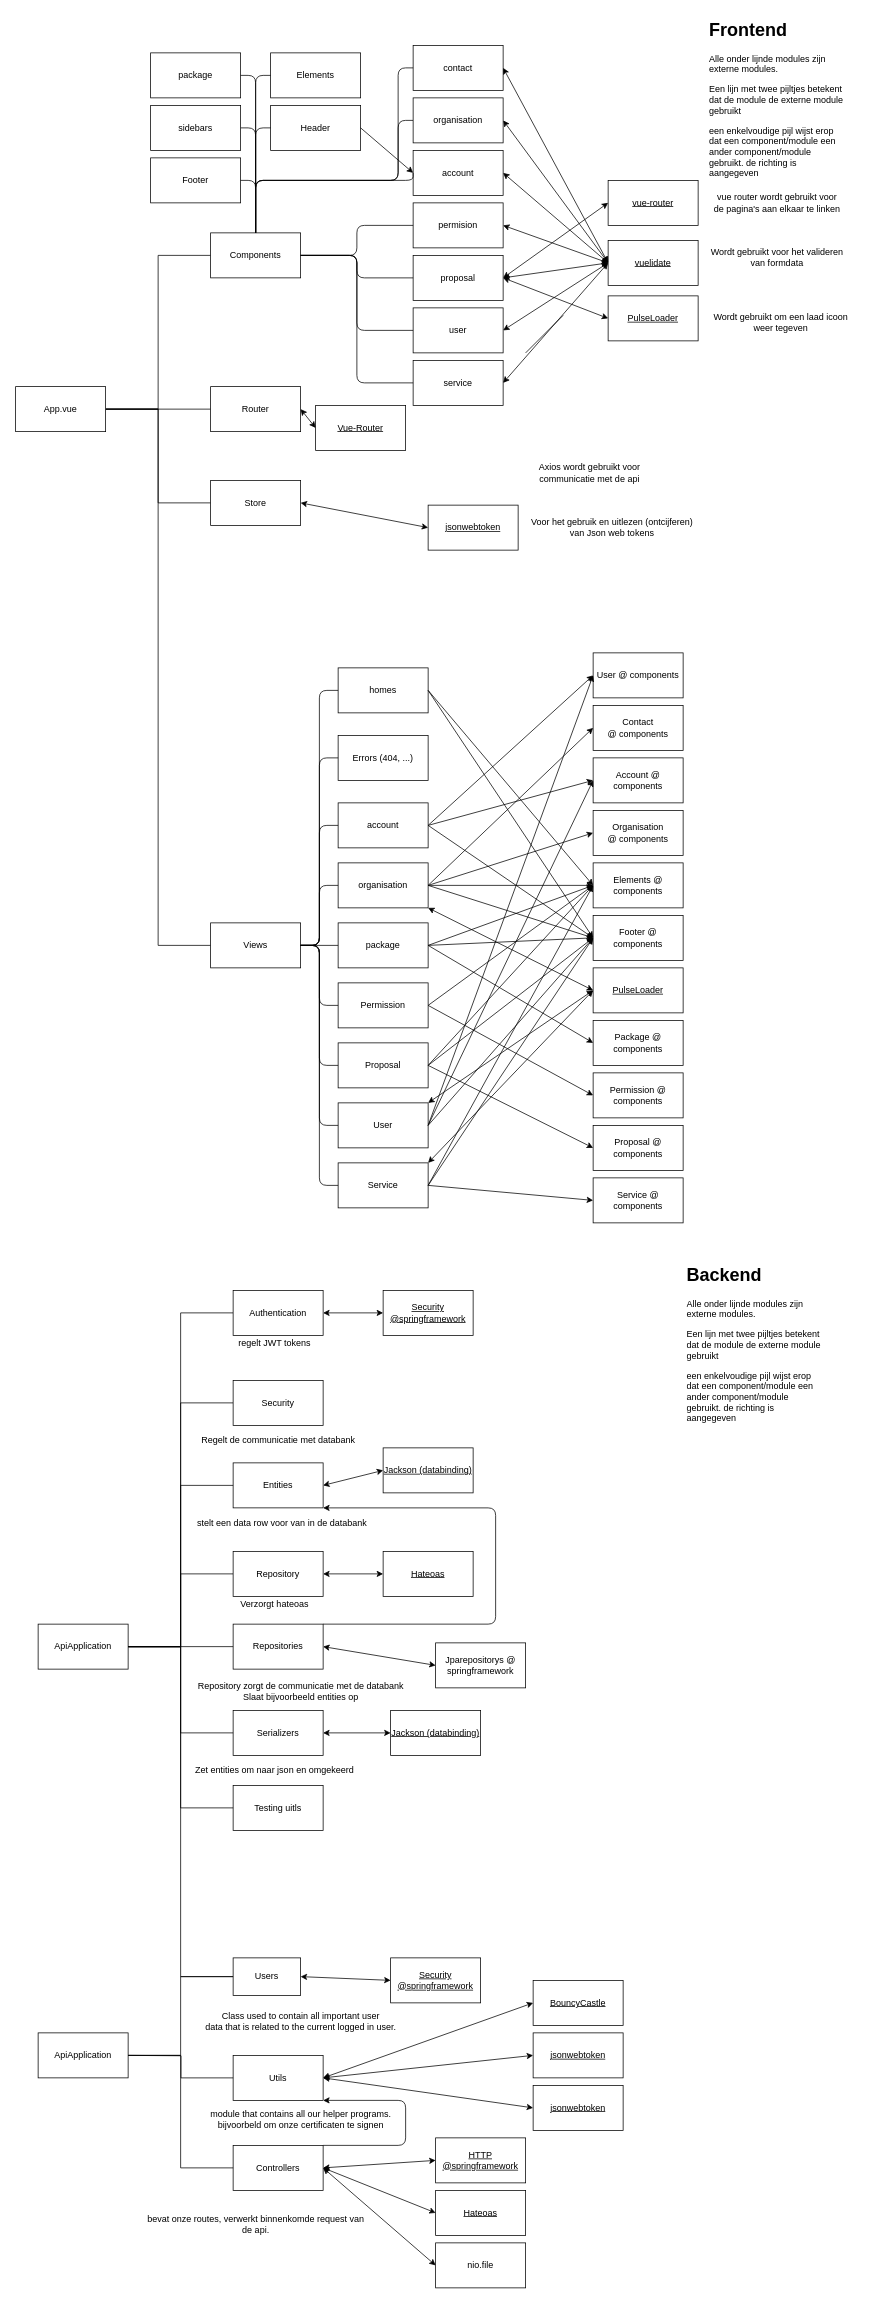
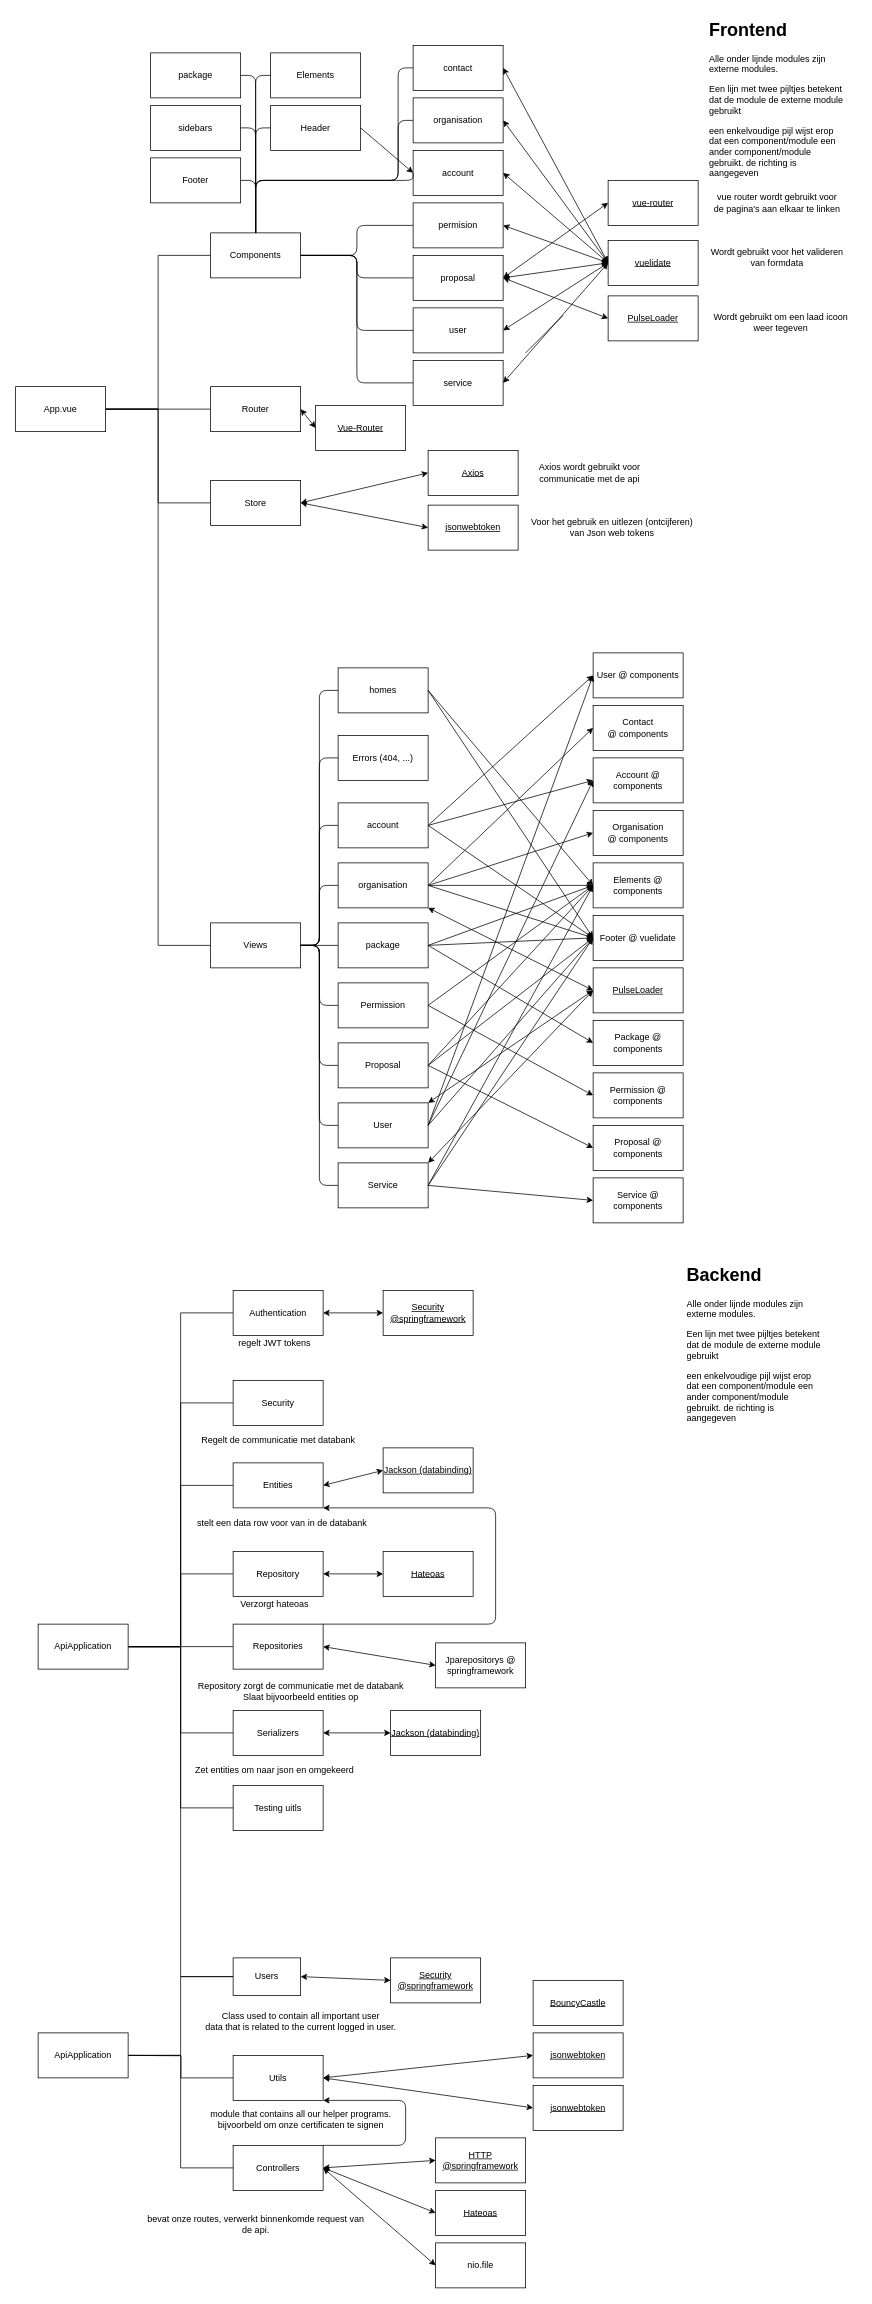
+ <mxCell id="50" value="&lt;div&gt;&lt;u&gt;Axios&lt;/u&gt;&lt;/div&gt;" style="rounded=0;whiteSpace=wrap;html=1;" vertex="1" parent="1"><mxGeometry x="570" y="600" width="120" height="60" as="geometry" /></mxCell>
+ <mxCell id="51" value="" style="endArrow=classic;startArrow=classic;html=1;exitX=1;exitY=0.5;exitDx=0;exitDy=0;entryX=0;entryY=0.5;entryDx=0;entryDy=0;" edge="1" parent="1" source="9" target="50"><mxGeometry width="50" height="50" relative="1" as="geometry"><mxPoint x="700" y="610" as="sourcePoint" /><mxPoint x="750" y="560" as="targetPoint" /></mxGeometry></mxCell>
- <mxCell id="76" value="Footer @ components" style="rounded=0;whiteSpace=wrap;html=1;" vertex="1" parent="1"><mxGeometry x="790" y="1220" width="120" height="60" as="geometry" /></mxCell>
+ <mxCell id="76" value="Footer @ vuelidate" style="rounded=0;whiteSpace=wrap;html=1;" vertex="1" parent="1"><mxGeometry x="790" y="1220" width="120" height="60" as="geometry" /></mxCell>
- <mxCell id="162" value="" style="endArrow=classic;startArrow=classic;html=1;exitX=1;exitY=0.5;exitDx=0;exitDy=0;entryX=0;entryY=0.5;entryDx=0;entryDy=0;" edge="1" parent="1" source="156" target="161"><mxGeometry width="50" height="50" relative="1" as="geometry"><mxPoint x="490" y="2740" as="sourcePoint" /><mxPoint x="540" y="2690" as="targetPoint" /></mxGeometry></mxCell>
